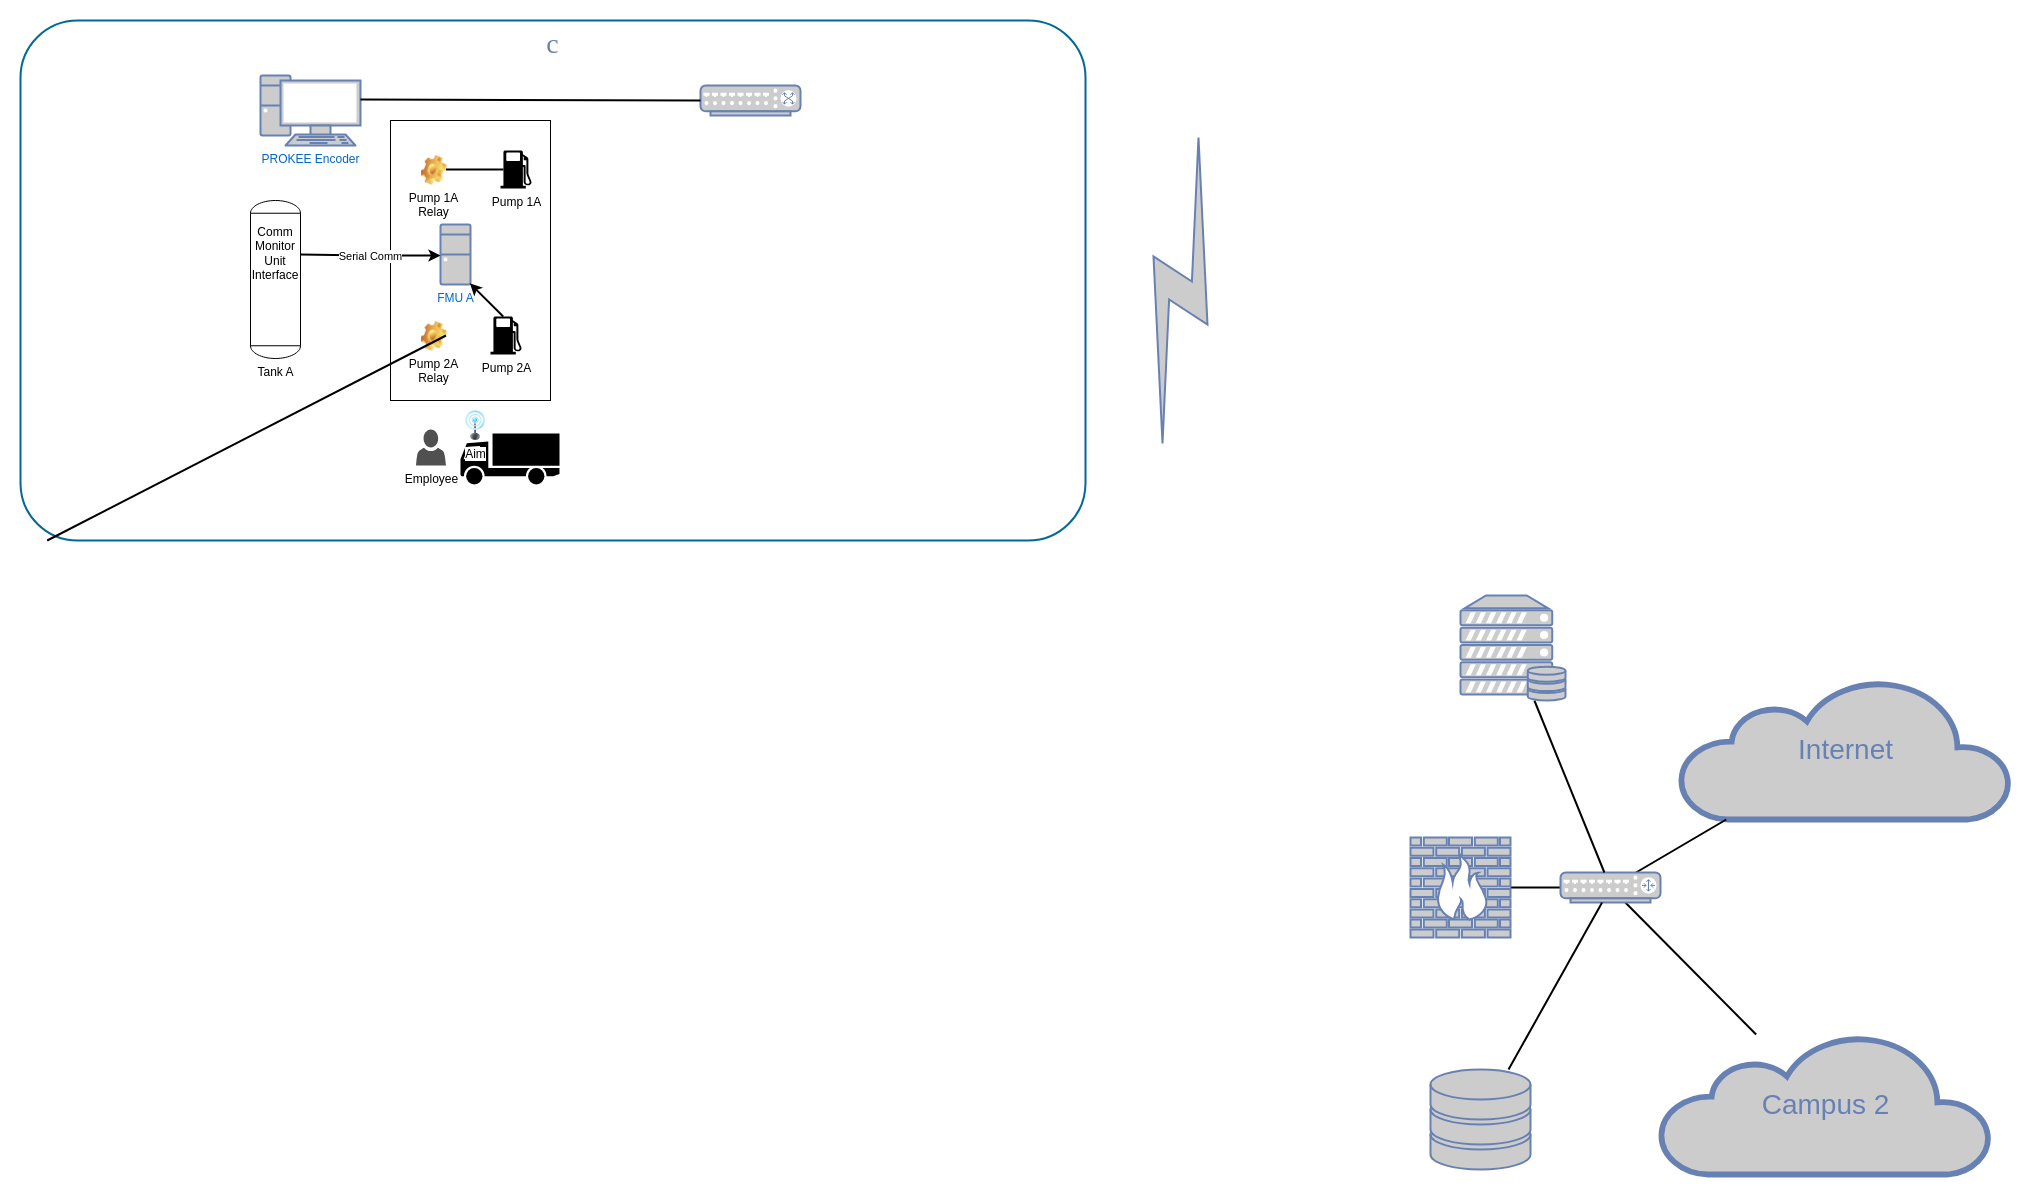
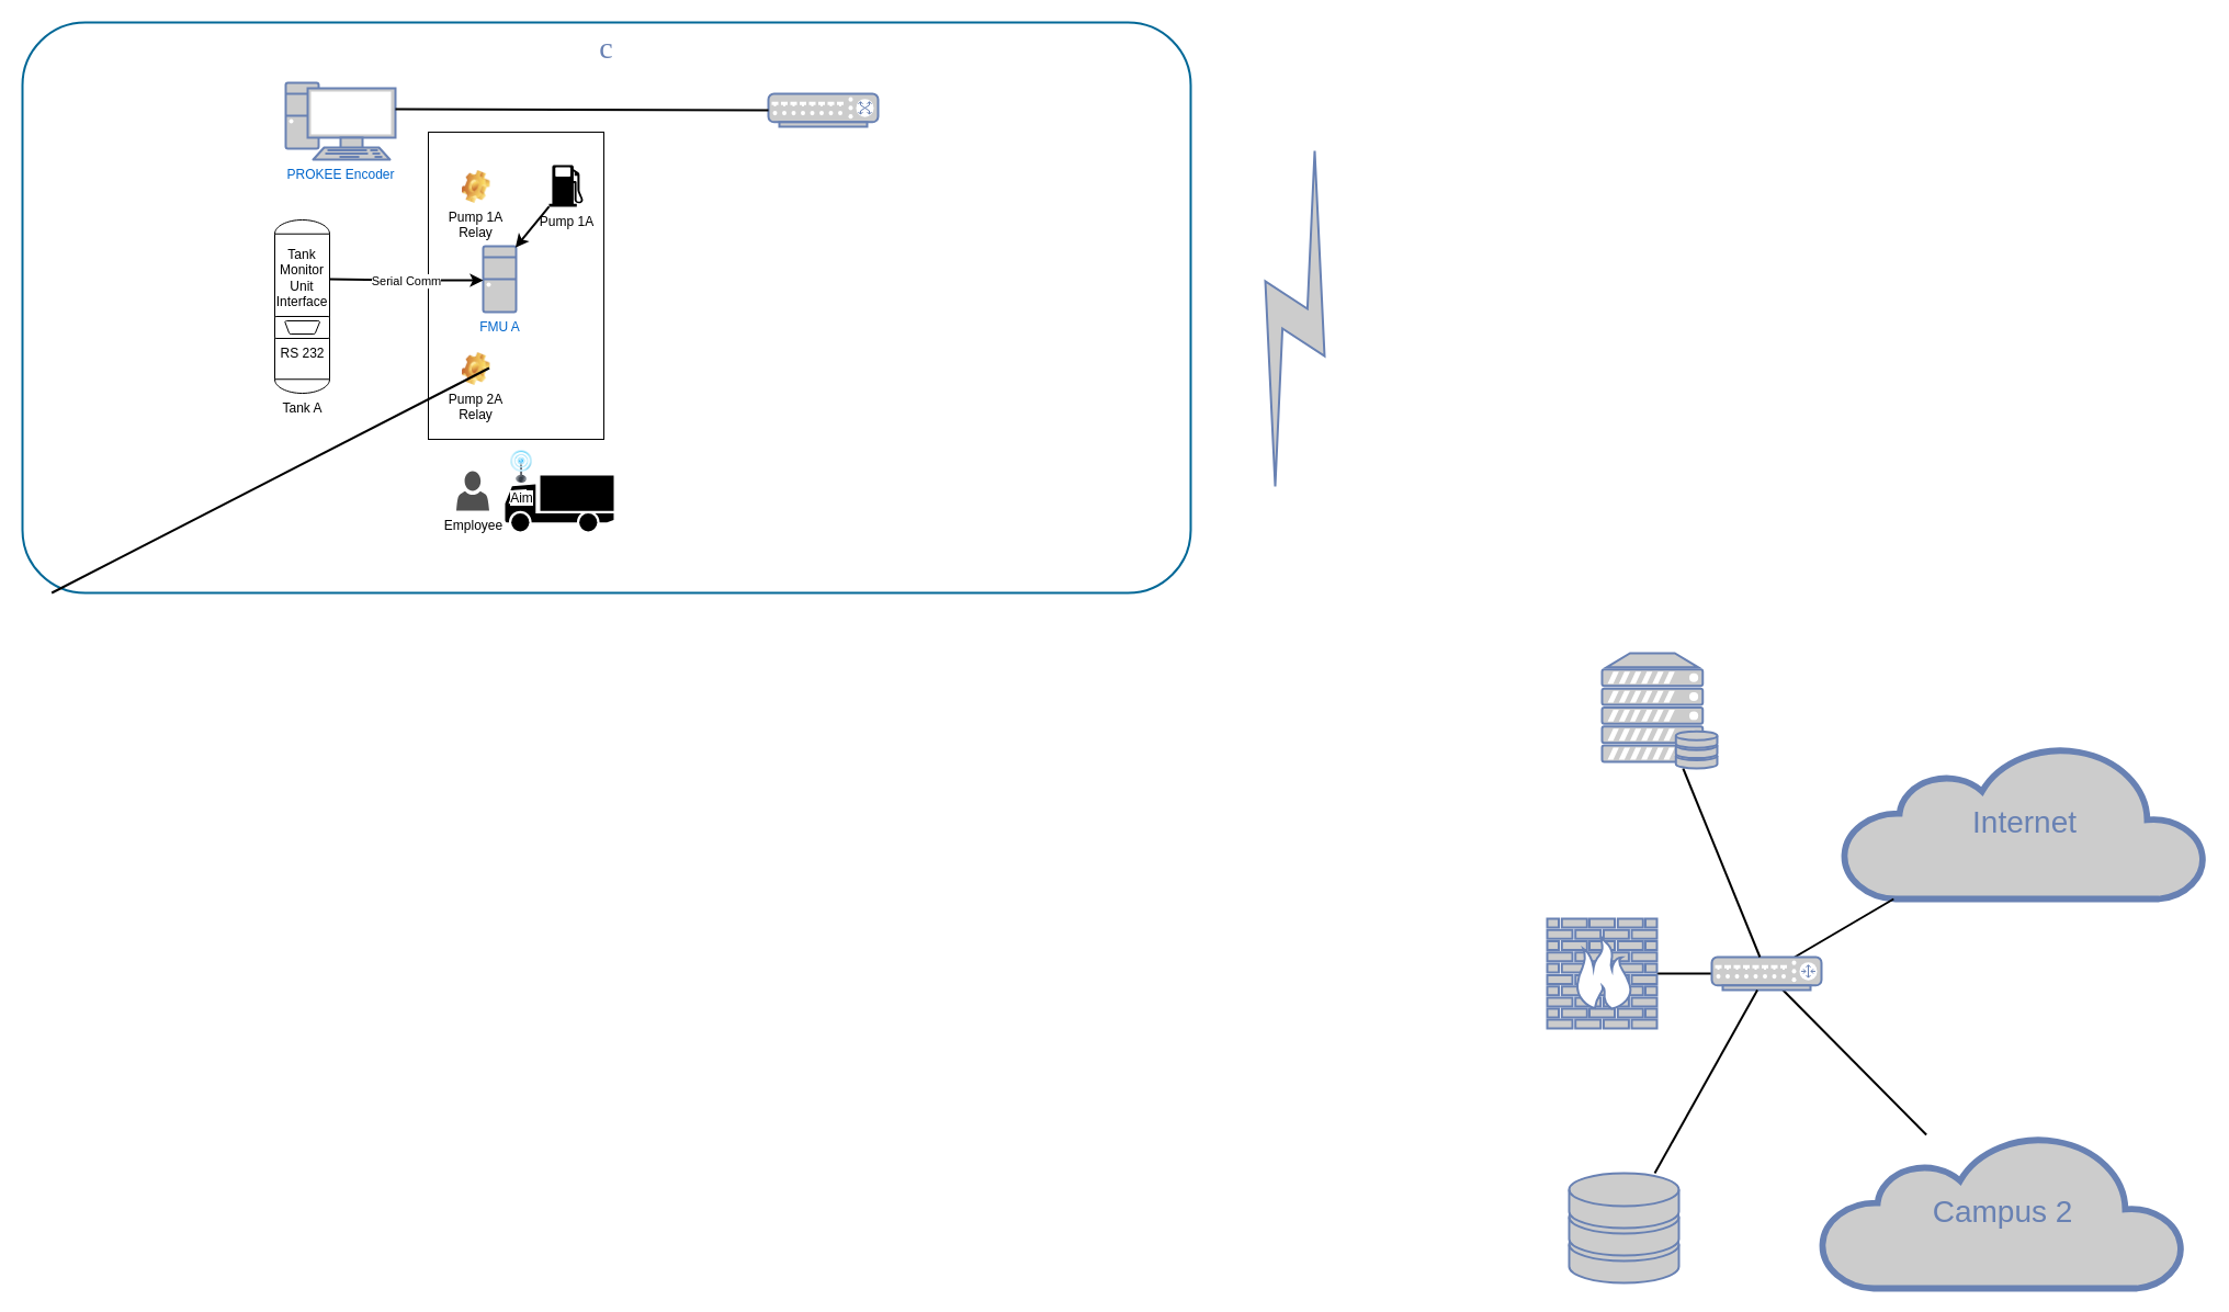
- <mxCell id="30" style="edgeStyle=none;html=1;labelBackgroundColor=none;endArrow=none;endFill=0;strokeWidth=2;fontFamily=Verdana;fontSize=15;fontColor=#036897;exitX=0;exitY=0.5;exitDx=0;exitDy=0;entryX=0.095;entryY=0.5;entryDx=0;entryDy=0;entryPerimeter=0;" parent="1" source="29" target="20" edge="1"><mxGeometry relative="1" as="geometry"><mxPoint x="745.5" y="159.998" as="targetPoint" /><mxPoint x="665.5" y="190" as="sourcePoint" /></mxGeometry></mxCell>
+ <mxCell id="32" value="" style="endArrow=classic;html=1;strokeWidth=2;entryX=0.98;entryY=0.02;entryDx=0;entryDy=0;entryPerimeter=0;" edge="1" parent="1" source="20" target="18"><mxGeometry width="50" height="50" relative="1" as="geometry"><mxPoint x="440" y="380" as="sourcePoint" /><mxPoint x="490" y="330" as="targetPoint" /></mxGeometry></mxCell>
- <mxCell id="27" value="&lt;div&gt;Comm&lt;/div&gt;&lt;div&gt;Monitor&lt;/div&gt;&lt;div&gt;Unit&lt;/div&gt;&lt;div&gt;Interface&lt;/div&gt;" style="text;html=1;strokeColor=none;fillColor=none;align=center;verticalAlign=middle;whiteSpace=wrap;rounded=0;" vertex="1" parent="25"><mxGeometry width="50" height="70" as="geometry" /></mxCell>
+ <mxCell id="27" value="&lt;div&gt;Tank&lt;/div&gt;&lt;div&gt;Monitor&lt;/div&gt;&lt;div&gt;Unit&lt;/div&gt;&lt;div&gt;Interface&lt;/div&gt;" style="text;html=1;strokeColor=none;fillColor=none;align=center;verticalAlign=middle;whiteSpace=wrap;rounded=0;" vertex="1" parent="25"><mxGeometry width="50" height="70" as="geometry" /></mxCell>
+ <mxCell id="26" value="RS 232" style="pointerEvents=1;verticalLabelPosition=bottom;shadow=0;dashed=0;align=center;html=1;verticalAlign=top;shape=mxgraph.electrical.miscellaneous.small_d_connector" vertex="1" parent="25"><mxGeometry y="70" width="50" height="20" as="geometry" /></mxCell>
- <mxCell id="33" value="" style="endArrow=classic;html=1;strokeWidth=2;exitX=0.41;exitY=0;exitDx=0;exitDy=0;exitPerimeter=0;entryX=0.98;entryY=0.98;entryDx=0;entryDy=0;entryPerimeter=0;" edge="1" parent="1" source="21" target="18"><mxGeometry width="50" height="50" relative="1" as="geometry"><mxPoint x="440" y="380" as="sourcePoint" /><mxPoint x="490" y="330" as="targetPoint" /></mxGeometry></mxCell>
- <mxCell id="21" value="Pump 2A" style="shape=mxgraph.signs.transportation.gas_1;html=1;pointerEvents=1;fillColor=#000000;strokeColor=none;verticalLabelPosition=bottom;verticalAlign=top;align=center;" vertex="1" parent="1"><mxGeometry x="490" y="316" width="31" height="38" as="geometry" /></mxCell>
